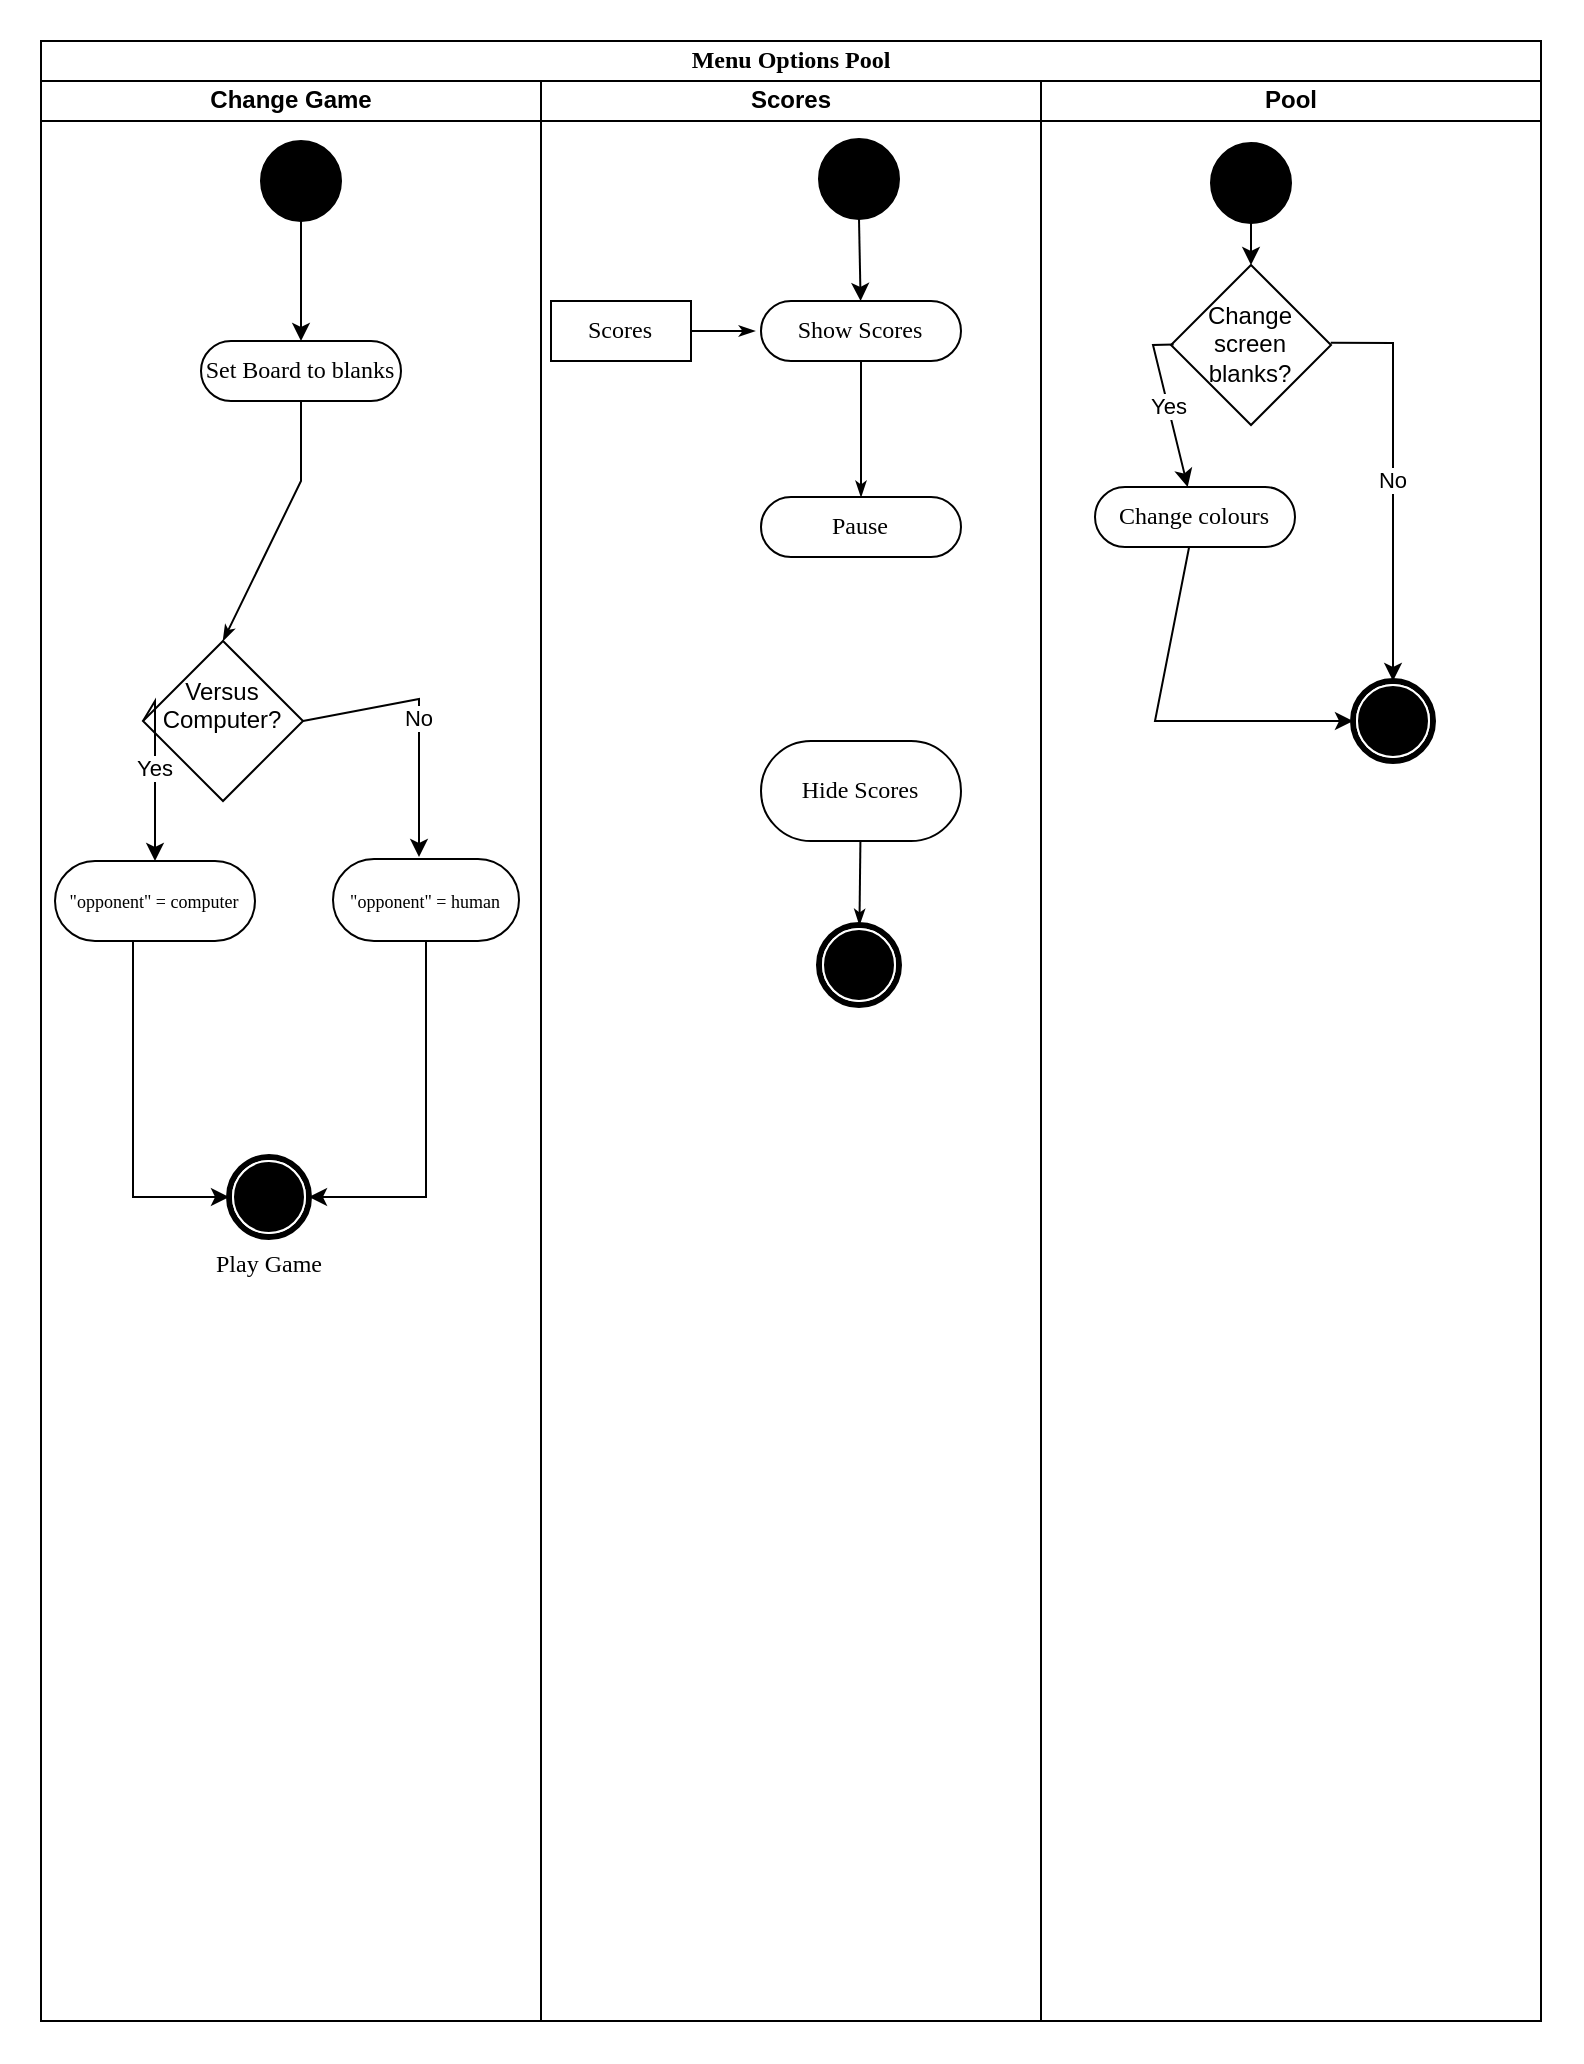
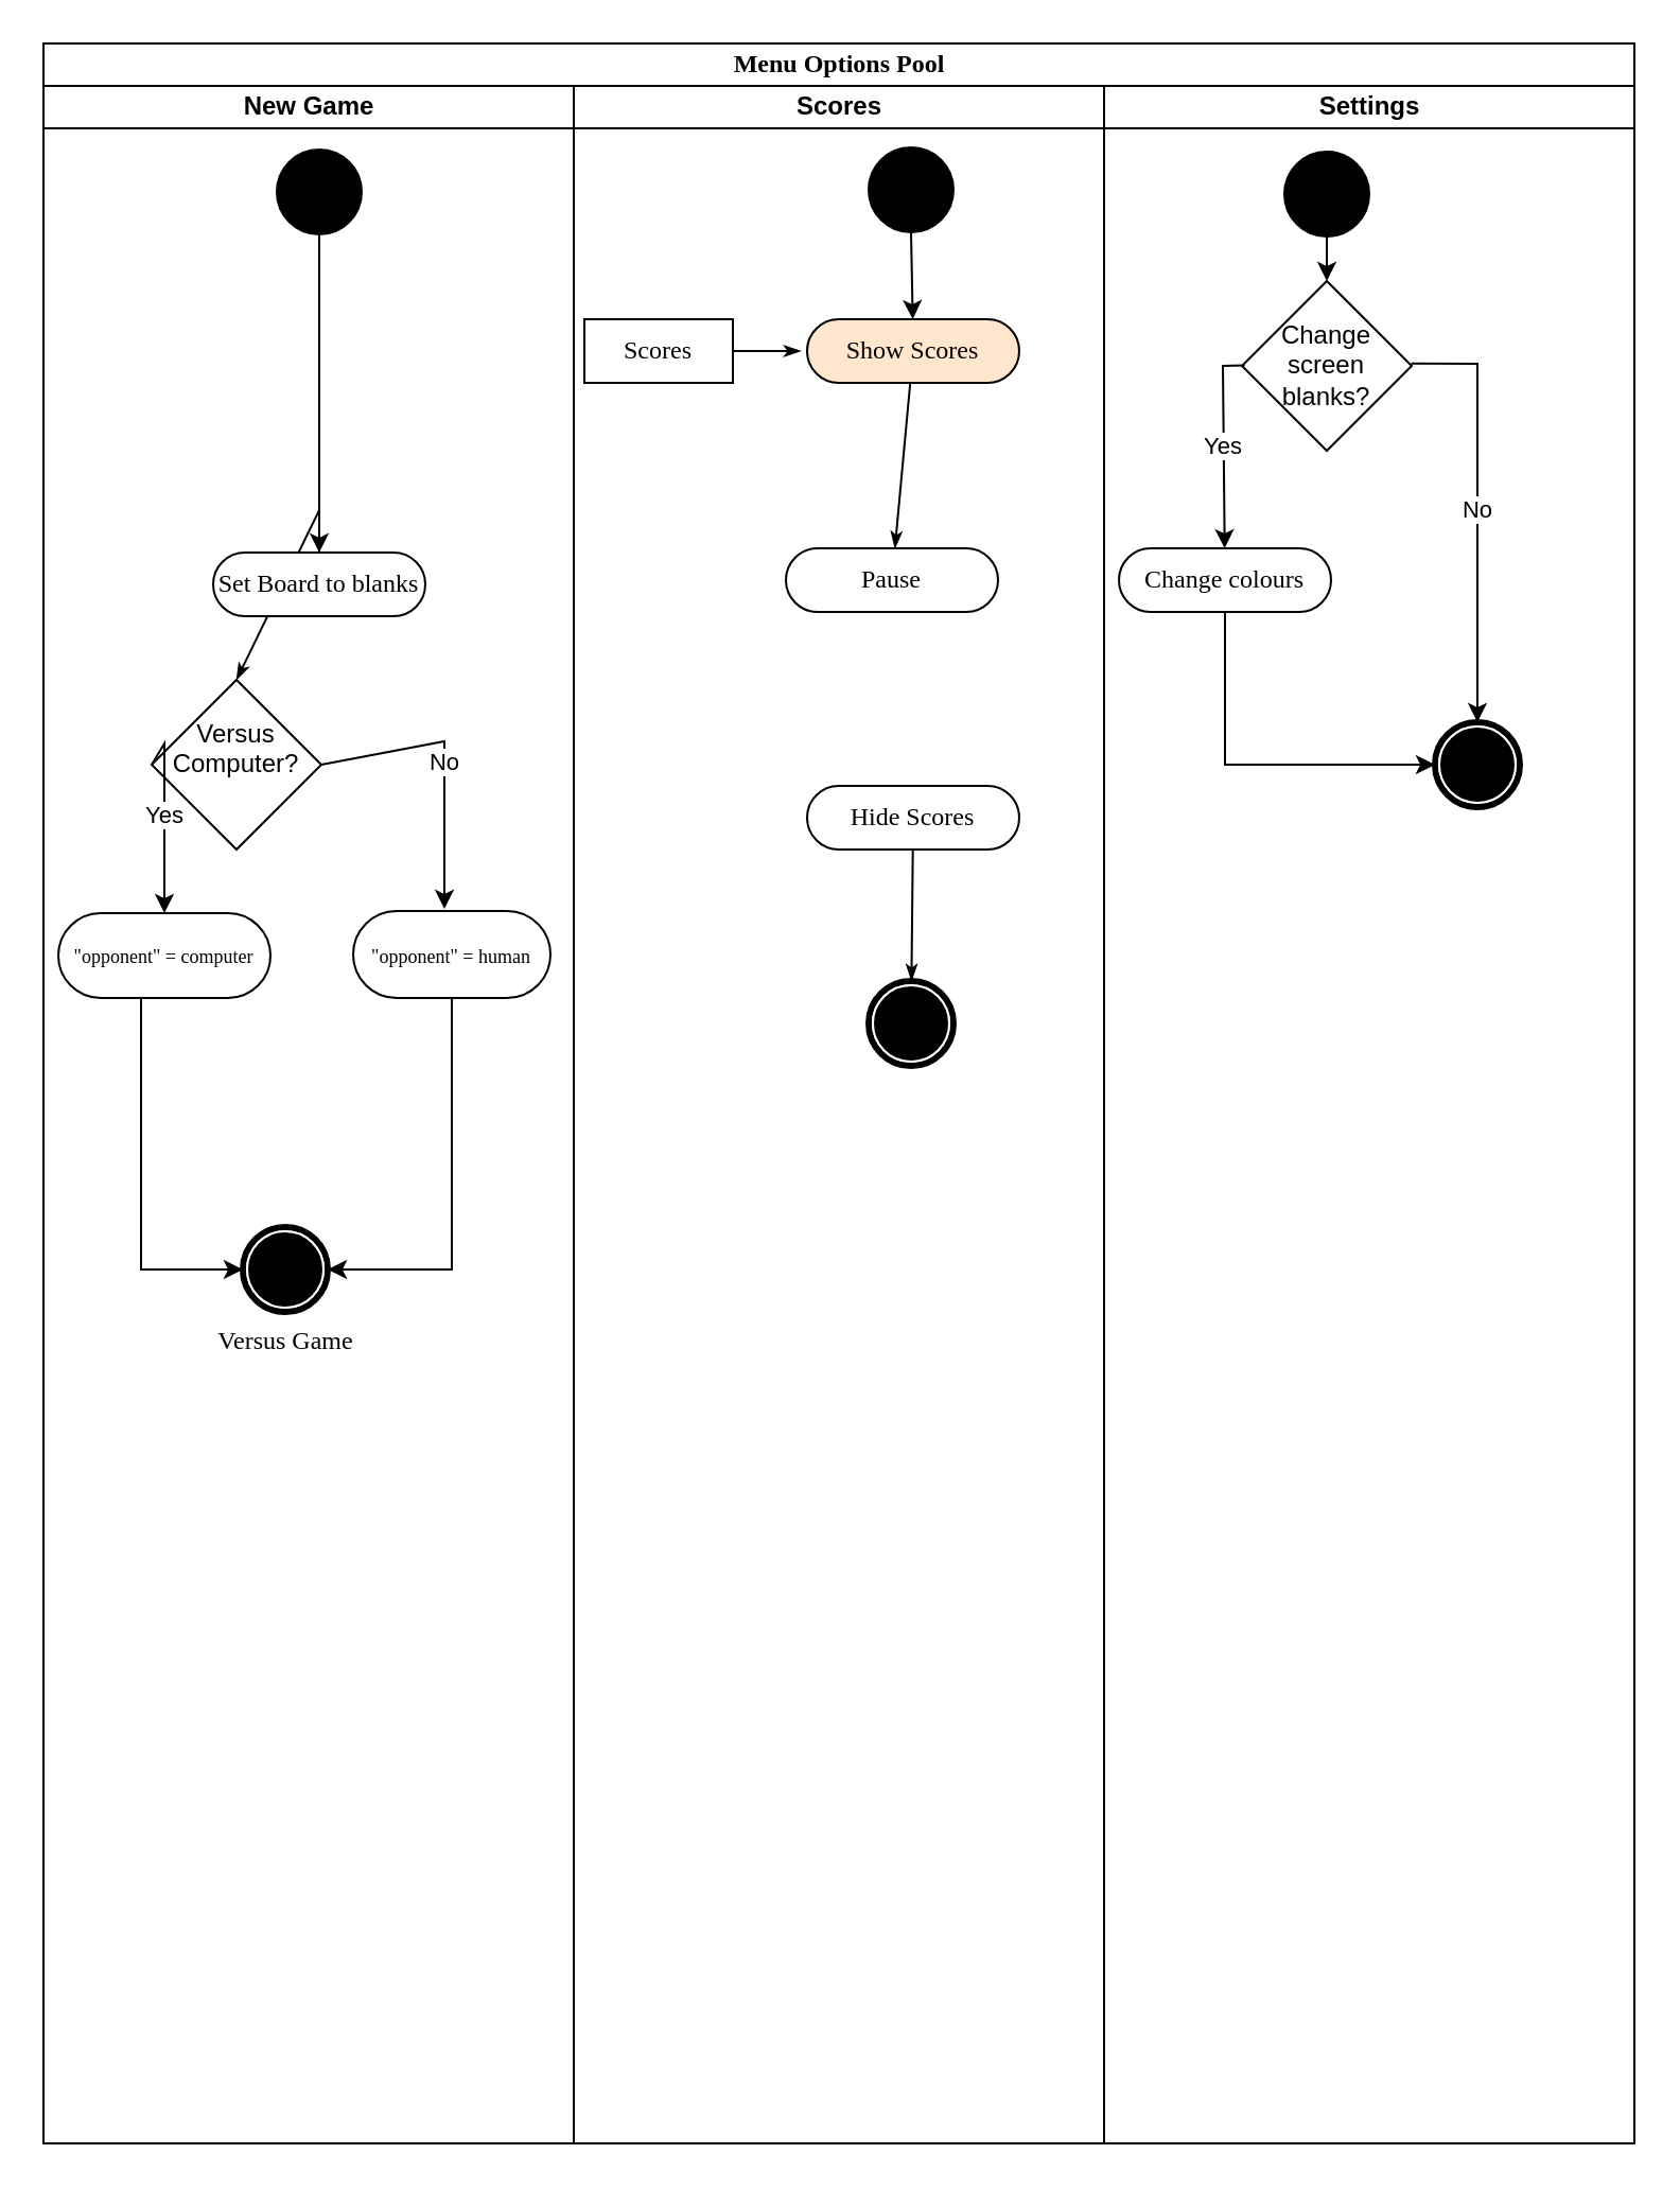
- <mxCell id="3" value="Change Game" style="swimlane;html=1;startSize=20;" parent="2" vertex="1"><mxGeometry y="20" width="250" height="970" as="geometry" /></mxCell>
+ <mxCell id="3" value="New Game" style="swimlane;html=1;startSize=20;" parent="2" vertex="1"><mxGeometry y="20" width="250" height="970" as="geometry" /></mxCell>
- <mxCell id="20" value="Pool" style="swimlane;html=1;startSize=20;" parent="2" vertex="1"><mxGeometry x="500" y="20" width="250" height="970" as="geometry" /></mxCell>
+ <mxCell id="20" value="Settings" style="swimlane;html=1;startSize=20;" parent="2" vertex="1"><mxGeometry x="500" y="20" width="250" height="970" as="geometry" /></mxCell>
- <mxCell id="12" value="Show Scores" style="rounded=1;whiteSpace=wrap;html=1;shadow=0;comic=0;labelBackgroundColor=none;strokeWidth=1;fontFamily=Verdana;fontSize=12;align=center;arcSize=50;" parent="11" vertex="1"><mxGeometry x="110" y="110" width="100" height="30" as="geometry" /></mxCell>
+ <mxCell id="12" value="Show Scores" style="rounded=1;whiteSpace=wrap;html=1;shadow=0;comic=0;labelBackgroundColor=none;strokeWidth=1;fontFamily=Verdana;fontSize=12;align=center;arcSize=50;fillColor=#ffe6cc;" parent="11" vertex="1"><mxGeometry x="110" y="110" width="100" height="30" as="geometry" /></mxCell>
- <mxCell id="5" value="Set Board to blanks" style="rounded=1;whiteSpace=wrap;html=1;shadow=0;comic=0;labelBackgroundColor=none;strokeWidth=1;fontFamily=Verdana;fontSize=12;align=center;arcSize=50;" parent="3" vertex="1"><mxGeometry x="80" y="130" width="100" height="30" as="geometry" /></mxCell>
+ <mxCell id="5" value="Set Board to blanks" style="rounded=1;whiteSpace=wrap;html=1;shadow=0;comic=0;labelBackgroundColor=none;strokeWidth=1;fontFamily=Verdana;fontSize=12;align=center;arcSize=50;" parent="3" vertex="1"><mxGeometry x="80" y="220" width="100" height="30" as="geometry" /></mxCell>
- <mxCell id="31" value="Change colours" style="rounded=1;whiteSpace=wrap;html=1;shadow=0;comic=0;labelBackgroundColor=none;strokeWidth=1;fontFamily=Verdana;fontSize=12;align=center;arcSize=50;" vertex="1" parent="1"><mxGeometry x="547" y="243" width="100" height="30" as="geometry" /></mxCell>
+ <mxCell id="31" value="Change colours" style="rounded=1;whiteSpace=wrap;html=1;shadow=0;comic=0;labelBackgroundColor=none;strokeWidth=1;fontFamily=Verdana;fontSize=12;align=center;arcSize=50;" vertex="1" parent="1"><mxGeometry x="527" y="258" width="100" height="30" as="geometry" /></mxCell>
- <mxCell id="13" value="Pause" style="rounded=1;whiteSpace=wrap;html=1;shadow=0;comic=0;labelBackgroundColor=none;strokeWidth=1;fontFamily=Verdana;fontSize=12;align=center;arcSize=50;" parent="11" vertex="1"><mxGeometry x="110" y="208" width="100" height="30" as="geometry" /></mxCell>
+ <mxCell id="13" value="Pause" style="rounded=1;whiteSpace=wrap;html=1;shadow=0;comic=0;labelBackgroundColor=none;strokeWidth=1;fontFamily=Verdana;fontSize=12;align=center;arcSize=50;" parent="11" vertex="1"><mxGeometry x="100" y="218" width="100" height="30" as="geometry" /></mxCell>
- <mxCell id="14" value="Hide Scores" style="rounded=1;whiteSpace=wrap;html=1;shadow=0;comic=0;labelBackgroundColor=none;strokeWidth=1;fontFamily=Verdana;fontSize=12;align=center;arcSize=50;" parent="11" vertex="1"><mxGeometry x="110" y="330" width="100" height="50" as="geometry" /></mxCell>
+ <mxCell id="14" value="Hide Scores" style="rounded=1;whiteSpace=wrap;html=1;shadow=0;comic=0;labelBackgroundColor=none;strokeWidth=1;fontFamily=Verdana;fontSize=12;align=center;arcSize=50;" parent="11" vertex="1"><mxGeometry x="110" y="330" width="100" height="30" as="geometry" /></mxCell>
- <mxCell id="25" value="Play Game&lt;div&gt;&lt;br&gt;&lt;/div&gt;" style="shape=mxgraph.bpmn.shape;html=1;verticalLabelPosition=bottom;labelBackgroundColor=#ffffff;verticalAlign=top;perimeter=ellipsePerimeter;outline=end;symbol=terminate;rounded=0;shadow=0;comic=0;strokeWidth=1;fontFamily=Verdana;fontSize=12;align=center;" vertex="1" parent="1"><mxGeometry x="114" y="578" width="40" height="40" as="geometry" /></mxCell>
+ <mxCell id="25" value="Versus Game&lt;div&gt;&lt;br&gt;&lt;/div&gt;" style="shape=mxgraph.bpmn.shape;html=1;verticalLabelPosition=bottom;labelBackgroundColor=#ffffff;verticalAlign=top;perimeter=ellipsePerimeter;outline=end;symbol=terminate;rounded=0;shadow=0;comic=0;strokeWidth=1;fontFamily=Verdana;fontSize=12;align=center;" vertex="1" parent="1"><mxGeometry x="114" y="578" width="40" height="40" as="geometry" /></mxCell>
